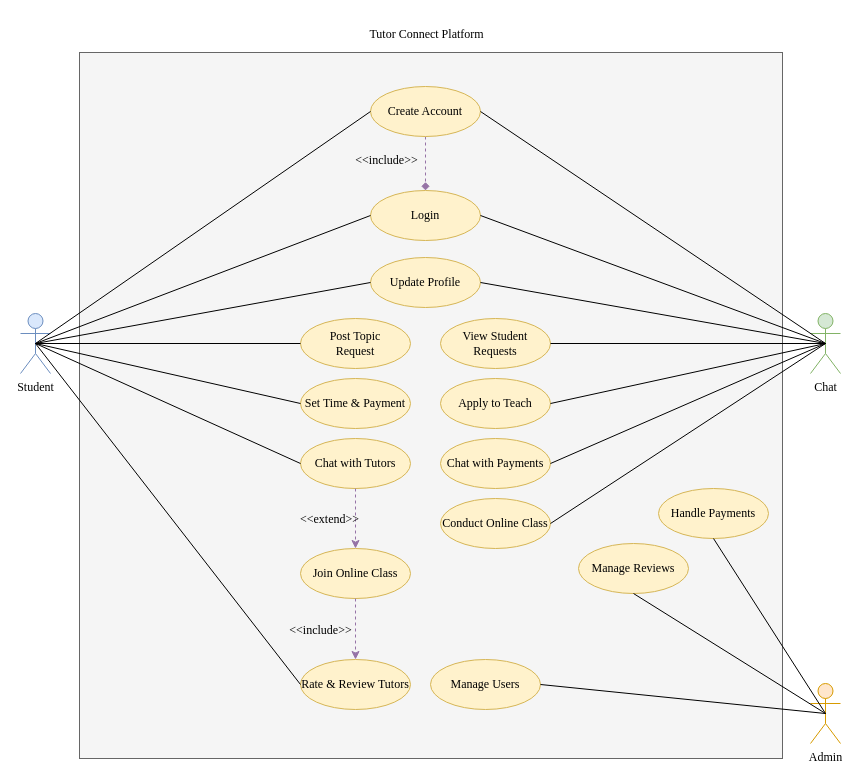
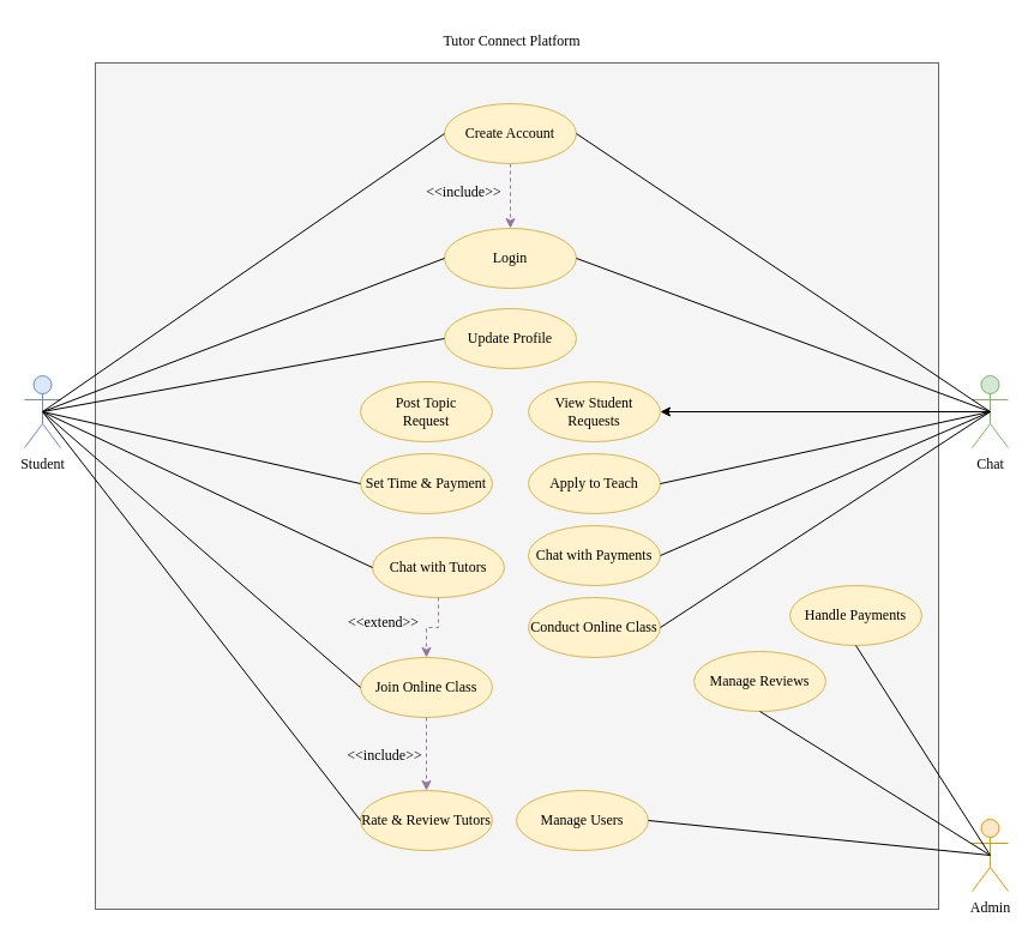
- <mxCell id="7" style="edgeStyle=orthogonalEdgeStyle;rounded=0;orthogonalLoop=1;jettySize=auto;html=1;exitX=0.5;exitY=1;exitDx=0;exitDy=0;entryX=0.5;entryY=0;entryDx=0;entryDy=0;dashed=1;fillColor=#e1d5e7;strokeColor=#9673a6;endArrow=diamond;" edge="1" parent="1" source="8" target="6"><mxGeometry relative="1" as="geometry" /></mxCell>
+ <mxCell id="7" style="edgeStyle=orthogonalEdgeStyle;rounded=0;orthogonalLoop=1;jettySize=auto;html=1;exitX=0.5;exitY=1;exitDx=0;exitDy=0;entryX=0.5;entryY=0;entryDx=0;entryDy=0;dashed=1;fillColor=#e1d5e7;strokeColor=#9673a6;" edge="1" parent="1" source="8" target="6"><mxGeometry relative="1" as="geometry" /></mxCell>
- <mxCell id="31" value="" style="endArrow=none;html=1;rounded=0;exitX=0.5;exitY=0.5;exitDx=0;exitDy=0;exitPerimeter=0;entryX=1;entryY=0.5;entryDx=0;entryDy=0;" edge="1" parent="1" source="3" target="15"><mxGeometry width="50" height="50" relative="1" as="geometry"><mxPoint x="513" y="353" as="sourcePoint" /><mxPoint x="648" y="293" as="targetPoint" /></mxGeometry></mxCell>
- <mxCell id="23" value="" style="endArrow=none;html=1;rounded=0;exitX=0.5;exitY=0.5;exitDx=0;exitDy=0;exitPerimeter=0;entryX=0;entryY=0.5;entryDx=0;entryDy=0;" edge="1" parent="1" source="4" target="9"><mxGeometry width="50" height="50" relative="1" as="geometry"><mxPoint x="175" y="353" as="sourcePoint" /><mxPoint x="310" y="233" as="targetPoint" /></mxGeometry></mxCell>
- <mxCell id="30" value="" style="endArrow=none;html=1;rounded=0;exitX=0.5;exitY=0.5;exitDx=0;exitDy=0;exitPerimeter=0;entryX=1;entryY=0.5;entryDx=0;entryDy=0;" edge="1" parent="1" source="3" target="14"><mxGeometry width="50" height="50" relative="1" as="geometry"><mxPoint x="513" y="353" as="sourcePoint" /><mxPoint x="648" y="233" as="targetPoint" /></mxGeometry></mxCell>
+ <mxCell id="30" value="" style="endArrow=classic;html=1;rounded=0;exitX=0.5;exitY=0.5;exitDx=0;exitDy=0;exitPerimeter=0;entryX=1;entryY=0.5;entryDx=0;entryDy=0;" edge="1" parent="1" source="3" target="14"><mxGeometry width="50" height="50" relative="1" as="geometry"><mxPoint x="513" y="353" as="sourcePoint" /><mxPoint x="648" y="233" as="targetPoint" /></mxGeometry></mxCell>
+ <mxCell id="26" value="" style="endArrow=none;html=1;rounded=0;exitX=0.5;exitY=0.5;exitDx=0;exitDy=0;exitPerimeter=0;entryX=0;entryY=0.5;entryDx=0;entryDy=0;" edge="1" parent="1" source="4" target="12"><mxGeometry width="50" height="50" relative="1" as="geometry"><mxPoint x="175" y="353" as="sourcePoint" /><mxPoint x="310" y="413" as="targetPoint" /></mxGeometry></mxCell>
- <mxCell id="11" value="Chat with Tutors" style="ellipse;whiteSpace=wrap;html=1;fontFamily=Comic Sans MS;fillColor=#fff2cc;strokeColor=#d6b656;" vertex="1" parent="1"><mxGeometry x="300" y="438" width="110" height="50" as="geometry" /></mxCell>
+ <mxCell id="11" value="Chat with Tutors" style="ellipse;whiteSpace=wrap;html=1;fontFamily=Comic Sans MS;fillColor=#fff2cc;strokeColor=#d6b656;" vertex="1" parent="1"><mxGeometry x="310" y="448" width="110" height="50" as="geometry" /></mxCell>
- <mxCell id="39" value="&lt;font face=&quot;Comic Sans MS&quot;&gt;&amp;lt;&amp;lt;extend&amp;gt;&amp;gt;&lt;/font&gt;" style="text;html=1;align=center;verticalAlign=middle;resizable=0;points=[];autosize=1;strokeColor=none;fillColor=none;" vertex="1" parent="1"><mxGeometry x="289" y="504" width="80" height="30" as="geometry" /></mxCell>
+ <mxCell id="39" value="&lt;font face=&quot;Comic Sans MS&quot;&gt;&amp;lt;&amp;lt;extend&amp;gt;&amp;gt;&lt;/font&gt;" style="text;html=1;align=center;verticalAlign=middle;resizable=0;points=[];autosize=1;strokeColor=none;fillColor=none;" vertex="1" parent="1"><mxGeometry x="279" y="504" width="80" height="30" as="geometry" /></mxCell>
